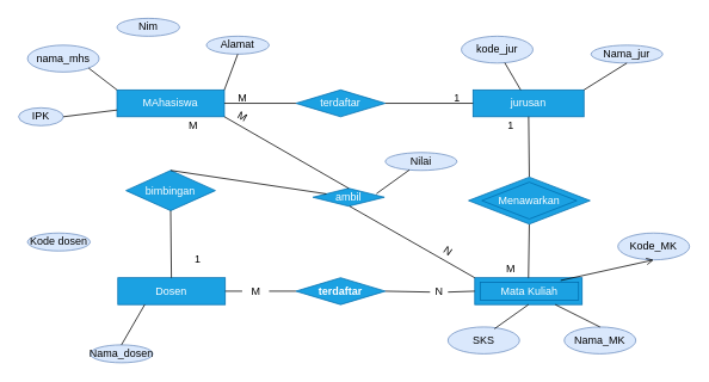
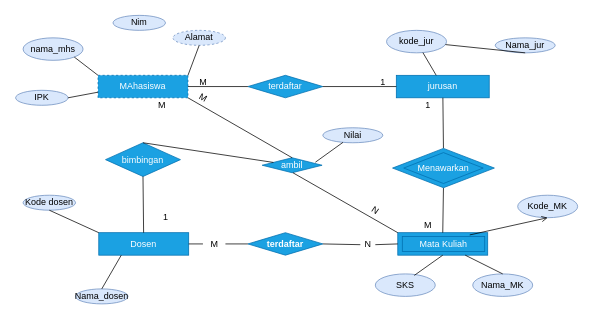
- <mxCell id="7" value="Nim" style="ellipse;whiteSpace=wrap;html=1;fillColor=#dae8fc;strokeColor=#6c8ebf;" parent="1" vertex="1"><mxGeometry x="130" y="20" width="70" height="20" as="geometry" /></mxCell>
+ <mxCell id="7" value="Nim" style="ellipse;whiteSpace=wrap;html=1;fillColor=#dae8fc;strokeColor=#6c8ebf;" parent="1" vertex="1"><mxGeometry x="150" y="20" width="70" height="20" as="geometry" /></mxCell>
- <mxCell id="6" value="Alamat" style="ellipse;whiteSpace=wrap;html=1;fillColor=#dae8fc;strokeColor=#6c8ebf;" parent="1" vertex="1"><mxGeometry x="230" y="40" width="70" height="20" as="geometry" /></mxCell>
+ <mxCell id="6" value="Alamat" style="ellipse;whiteSpace=wrap;html=1;fillColor=#dae8fc;strokeColor=#6c8ebf;dashed=1;" parent="1" vertex="1"><mxGeometry x="230" y="40" width="70" height="20" as="geometry" /></mxCell>
- <mxCell id="24" value="" style="endArrow=none;html=1;entryX=1;entryY=0;entryDx=0;entryDy=0;exitX=0.5;exitY=1;exitDx=0;exitDy=0;" parent="1" source="9" target="3" edge="1"><mxGeometry width="50" height="50" relative="1" as="geometry"><mxPoint x="340" y="180" as="sourcePoint" /><mxPoint x="390" y="130" as="targetPoint" /></mxGeometry></mxCell>
+ <mxCell id="24" value="" style="endArrow=none;html=1;exitX=0.5;exitY=1;exitDx=0;exitDy=0;" parent="1" source="9" target="14" edge="1"><mxGeometry width="50" height="50" relative="1" as="geometry"><mxPoint x="340" y="180" as="sourcePoint" /><mxPoint x="390" y="130" as="targetPoint" /></mxGeometry></mxCell>
- <mxCell id="2" value="MAhasiswa" style="rounded=0;whiteSpace=wrap;html=1;fillColor=#1ba1e2;strokeColor=#006EAF;fontColor=#ffffff;" parent="1" vertex="1"><mxGeometry x="130" y="100" width="120" height="30" as="geometry" /></mxCell>
+ <mxCell id="2" value="MAhasiswa" style="rounded=0;whiteSpace=wrap;html=1;fillColor=#1ba1e2;strokeColor=#006EAF;fontColor=#ffffff;dashed=1;" parent="1" vertex="1"><mxGeometry x="130" y="100" width="120" height="30" as="geometry" /></mxCell>
- <mxCell id="10" value="IPK" style="ellipse;whiteSpace=wrap;html=1;fillColor=#dae8fc;strokeColor=#6c8ebf;" parent="1" vertex="1"><mxGeometry x="20" y="120" width="50" height="20" as="geometry" /></mxCell>
+ <mxCell id="10" value="IPK" style="ellipse;whiteSpace=wrap;html=1;fillColor=#dae8fc;strokeColor=#6c8ebf;" parent="1" vertex="1"><mxGeometry x="20" y="120" width="70" height="20" as="geometry" /></mxCell>
+ <mxCell id="26" value="" style="endArrow=none;html=1;entryX=0;entryY=0;entryDx=0;entryDy=0;exitX=0.5;exitY=1;exitDx=0;exitDy=0;" parent="1" source="11" target="13" edge="1"><mxGeometry width="50" height="50" relative="1" as="geometry"><mxPoint x="340" y="280" as="sourcePoint" /><mxPoint x="390" y="230" as="targetPoint" /></mxGeometry></mxCell>
